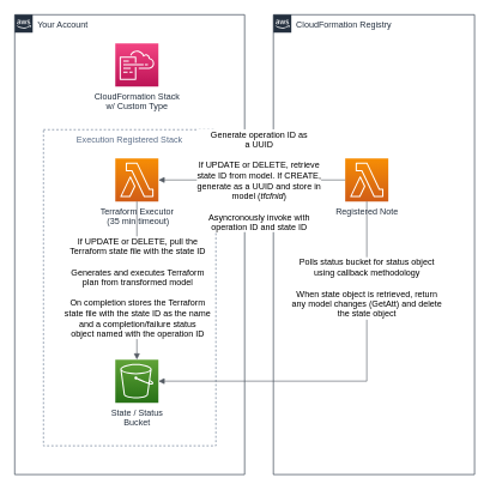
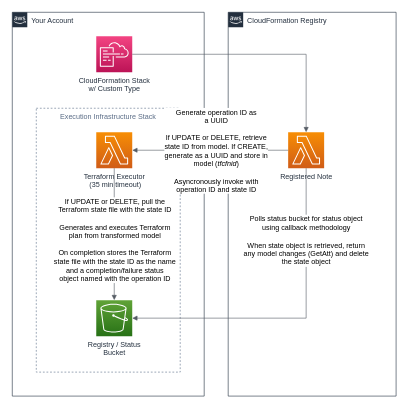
+ <mxCell id="15" value="" style="edgeStyle=orthogonalEdgeStyle;html=1;endArrow=none;elbow=vertical;startArrow=block;startFill=1;strokeColor=#545B64;rounded=0;" edge="1" parent="1" source="5" target="14"><mxGeometry width="100" relative="1" as="geometry"><mxPoint x="370" y="200" as="sourcePoint" /><mxPoint x="470" y="200" as="targetPoint" /><Array as="points"><mxPoint x="510" y="90" /></Array></mxGeometry></mxCell>
- <mxCell id="3" value="Execution Registered Stack" style="fillColor=none;strokeColor=#5A6C86;dashed=1;verticalAlign=top;fontStyle=0;fontColor=#5A6C86;" vertex="1" parent="1"><mxGeometry x="60" y="180" width="240" height="440" as="geometry" /></mxCell>
+ <mxCell id="3" value="Execution Infrastructure Stack" style="fillColor=none;strokeColor=#5A6C86;dashed=1;verticalAlign=top;fontStyle=0;fontColor=#5A6C86;" vertex="1" parent="1"><mxGeometry x="60" y="180" width="240" height="440" as="geometry" /></mxCell>
- <mxCell id="7" value="State / Status&lt;br&gt;Bucket" style="outlineConnect=0;fontColor=#232F3E;gradientColor=#60A337;gradientDirection=north;fillColor=#277116;strokeColor=#ffffff;dashed=0;verticalLabelPosition=bottom;verticalAlign=top;align=center;html=1;fontSize=12;fontStyle=0;aspect=fixed;shape=mxgraph.aws4.resourceIcon;resIcon=mxgraph.aws4.s3;" vertex="1" parent="1"><mxGeometry x="160" y="500" width="60" height="60" as="geometry" /></mxCell>
+ <mxCell id="7" value="Registry / Status&lt;br&gt;Bucket" style="outlineConnect=0;fontColor=#232F3E;gradientColor=#60A337;gradientDirection=north;fillColor=#277116;strokeColor=#ffffff;dashed=0;verticalLabelPosition=bottom;verticalAlign=top;align=center;html=1;fontSize=12;fontStyle=0;aspect=fixed;shape=mxgraph.aws4.resourceIcon;resIcon=mxgraph.aws4.s3;" vertex="1" parent="1"><mxGeometry x="160" y="500" width="60" height="60" as="geometry" /></mxCell>
